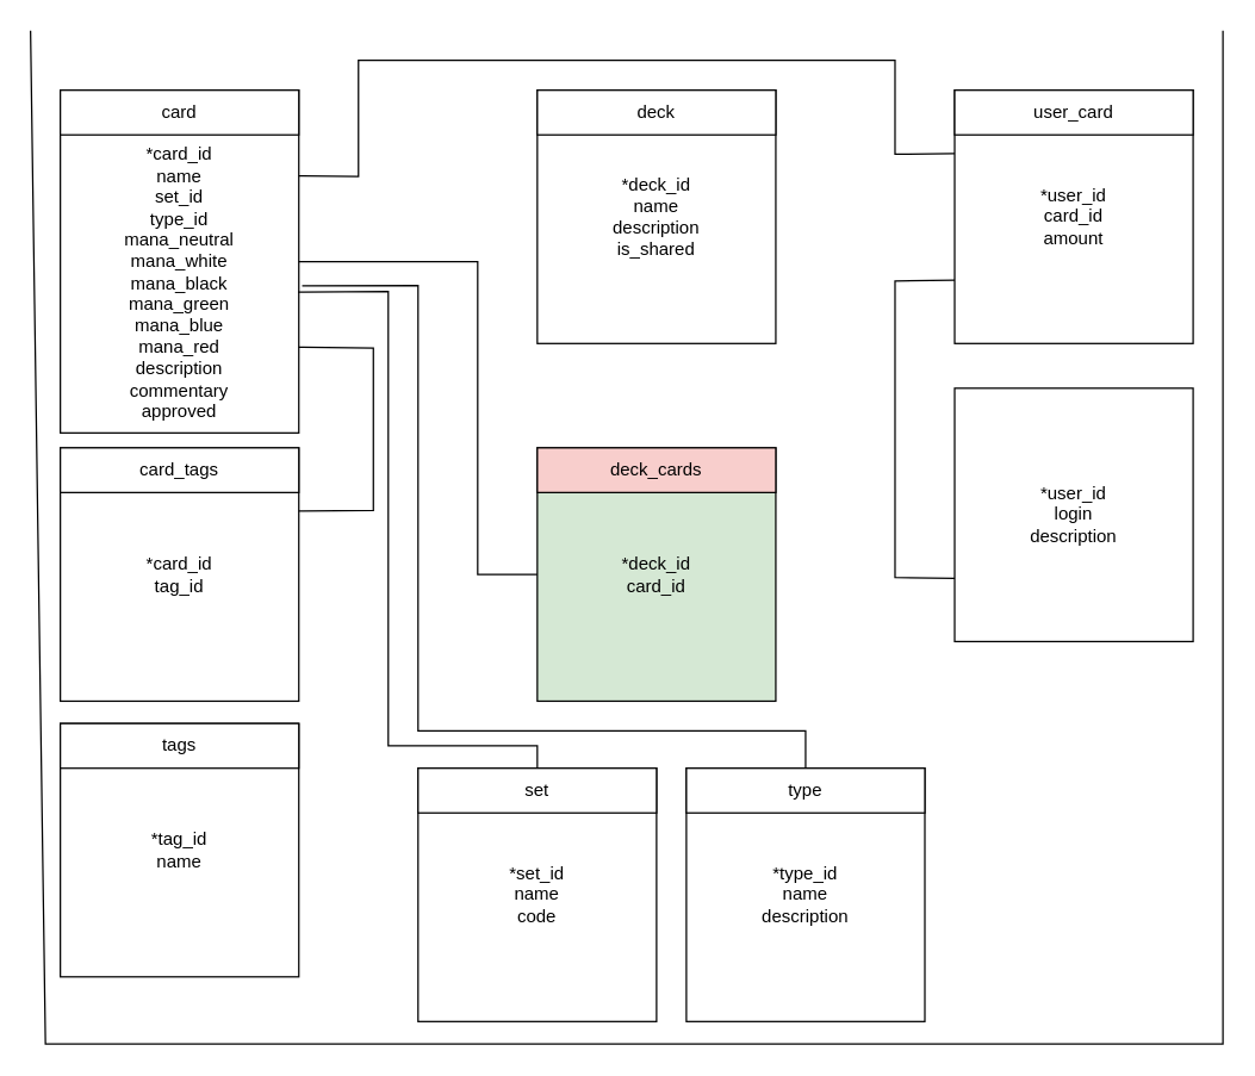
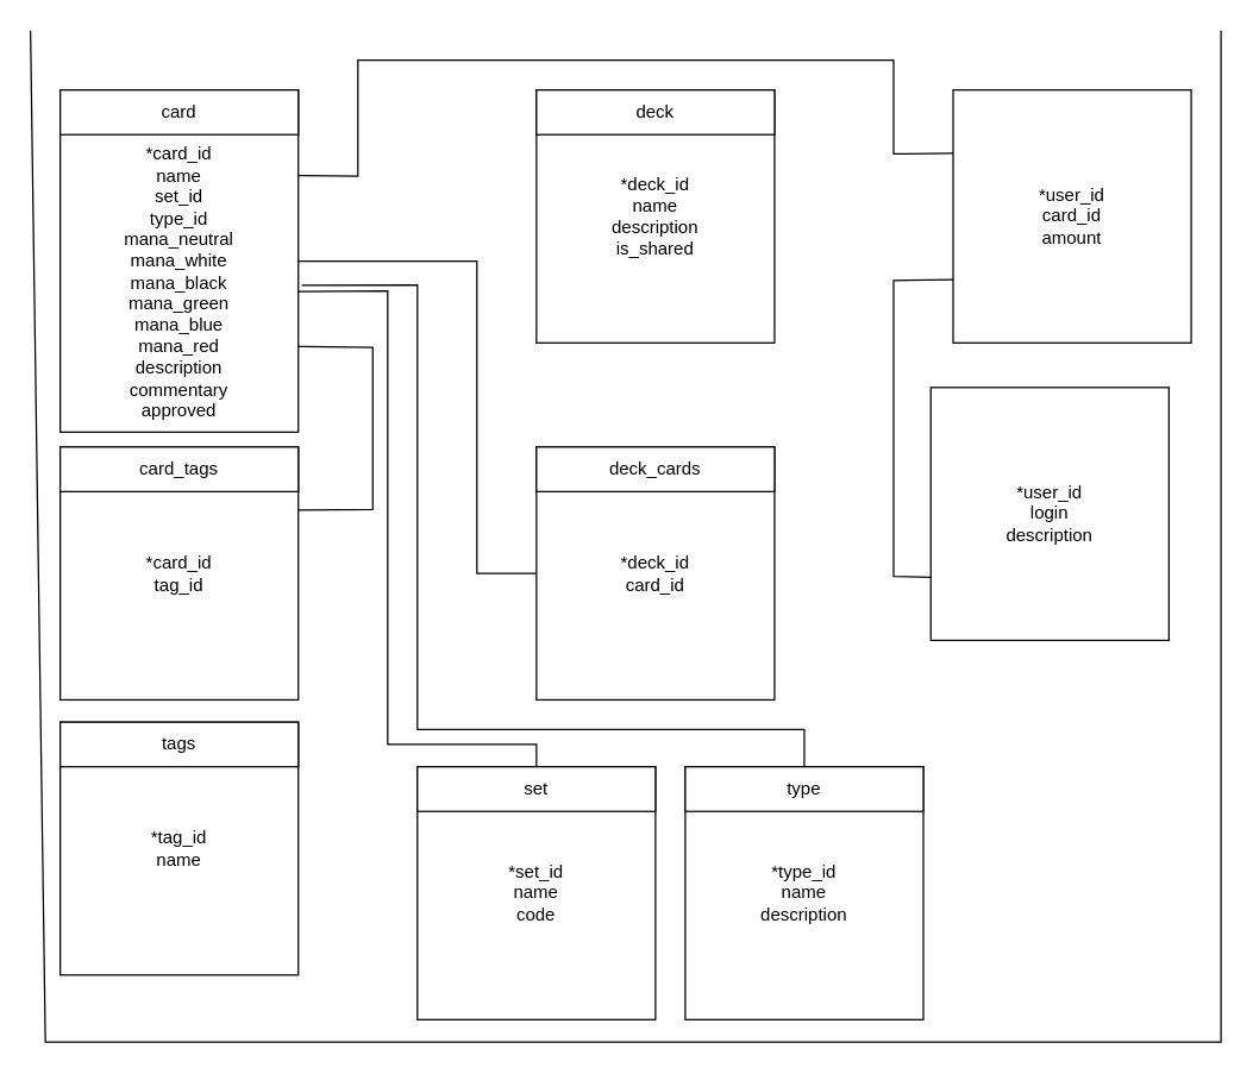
- <mxCell id="15" value="user_card" style="rounded=0;whiteSpace=wrap;html=1;" vertex="1" parent="1"><mxGeometry x="640" y="60" width="160" height="30" as="geometry" /></mxCell>
- <mxCell id="11" value="deck_cards" style="rounded=0;whiteSpace=wrap;html=1;fillColor=#f8cecc;" vertex="1" parent="1"><mxGeometry x="360" y="300" width="160" height="30" as="geometry" /></mxCell>
+ <mxCell id="11" value="deck_cards" style="rounded=0;whiteSpace=wrap;html=1;" vertex="1" parent="1"><mxGeometry x="360" y="300" width="160" height="30" as="geometry" /></mxCell>
- <mxCell id="17" value="*user_id&lt;br&gt;login&lt;br&gt;description" style="rounded=0;whiteSpace=wrap;html=1;" vertex="1" parent="1"><mxGeometry x="640" y="260" width="160" height="170" as="geometry" /></mxCell>
+ <mxCell id="17" value="*user_id&lt;br&gt;login&lt;br&gt;description" style="rounded=0;whiteSpace=wrap;html=1;" vertex="1" parent="1"><mxGeometry x="625" y="260" width="160" height="170" as="geometry" /></mxCell>
- <mxCell id="10" value="*deck_id&lt;br&gt;card_id" style="rounded=0;whiteSpace=wrap;html=1;fillColor=#d5e8d4;" vertex="1" parent="1"><mxGeometry x="360" y="300" width="160" height="170" as="geometry" /></mxCell>
+ <mxCell id="10" value="*deck_id&lt;br&gt;card_id" style="rounded=0;whiteSpace=wrap;html=1;" vertex="1" parent="1"><mxGeometry x="360" y="300" width="160" height="170" as="geometry" /></mxCell>
